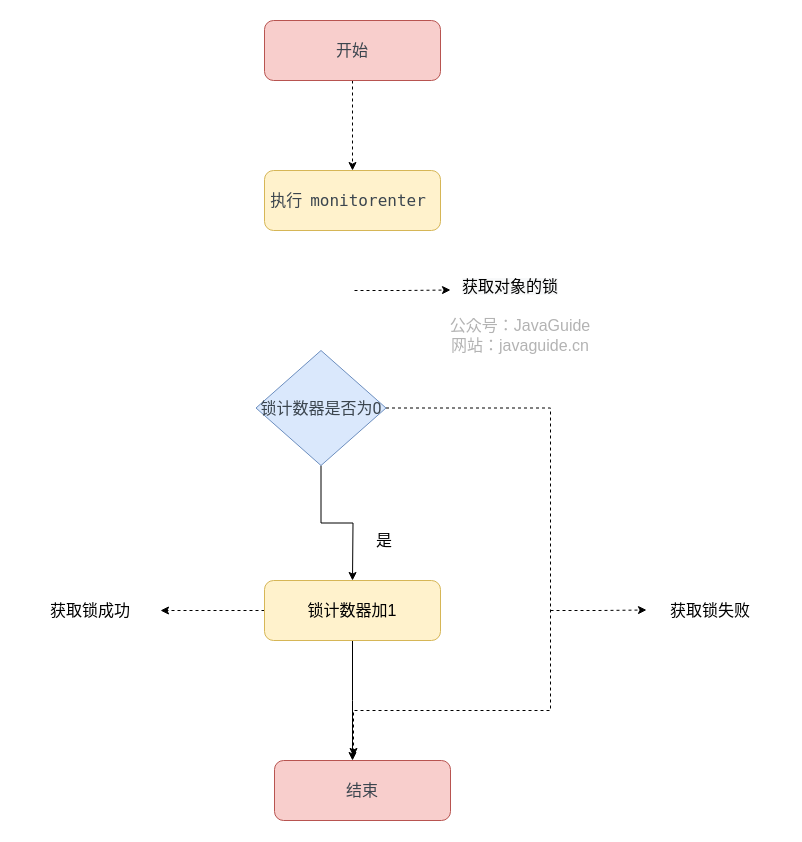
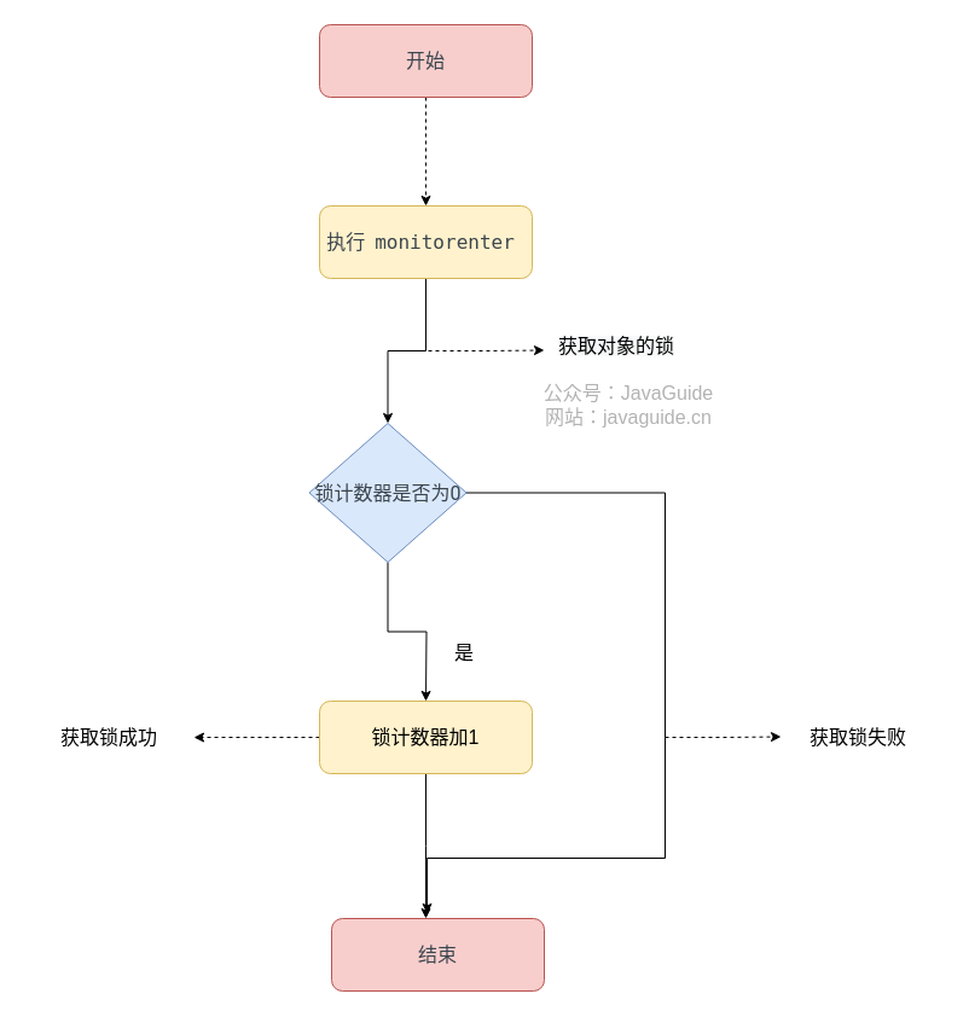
+ <mxCell id="2" style="edgeStyle=orthogonalEdgeStyle;rounded=0;orthogonalLoop=1;jettySize=auto;html=1;shadow=0;sketch=0;fontSize=16;" parent="1" source="3" target="6" edge="1"><mxGeometry relative="1" as="geometry"><mxPoint x="352" y="190" as="targetPoint" /></mxGeometry></mxCell>
- <mxCell id="5" style="edgeStyle=orthogonalEdgeStyle;rounded=0;orthogonalLoop=1;jettySize=auto;html=1;entryX=0.449;entryY=-0.067;entryDx=0;entryDy=0;fontSize=16;shadow=0;sketch=0;entryPerimeter=0;dashed=1;" parent="1" source="6" target="13" edge="1"><mxGeometry relative="1" as="geometry"><mxPoint x="598" y="580" as="targetPoint" /><Array as="points"><mxPoint x="550" y="408" /><mxPoint x="550" y="710" /><mxPoint x="353" y="710" /></Array></mxGeometry></mxCell>
+ <mxCell id="5" style="edgeStyle=orthogonalEdgeStyle;rounded=0;orthogonalLoop=1;jettySize=auto;html=1;entryX=0.449;entryY=-0.067;entryDx=0;entryDy=0;fontSize=16;shadow=0;sketch=0;entryPerimeter=0;" parent="1" source="6" target="13" edge="1"><mxGeometry relative="1" as="geometry"><mxPoint x="598" y="580" as="targetPoint" /><Array as="points"><mxPoint x="550" y="408" /><mxPoint x="550" y="710" /><mxPoint x="353" y="710" /></Array></mxGeometry></mxCell>
